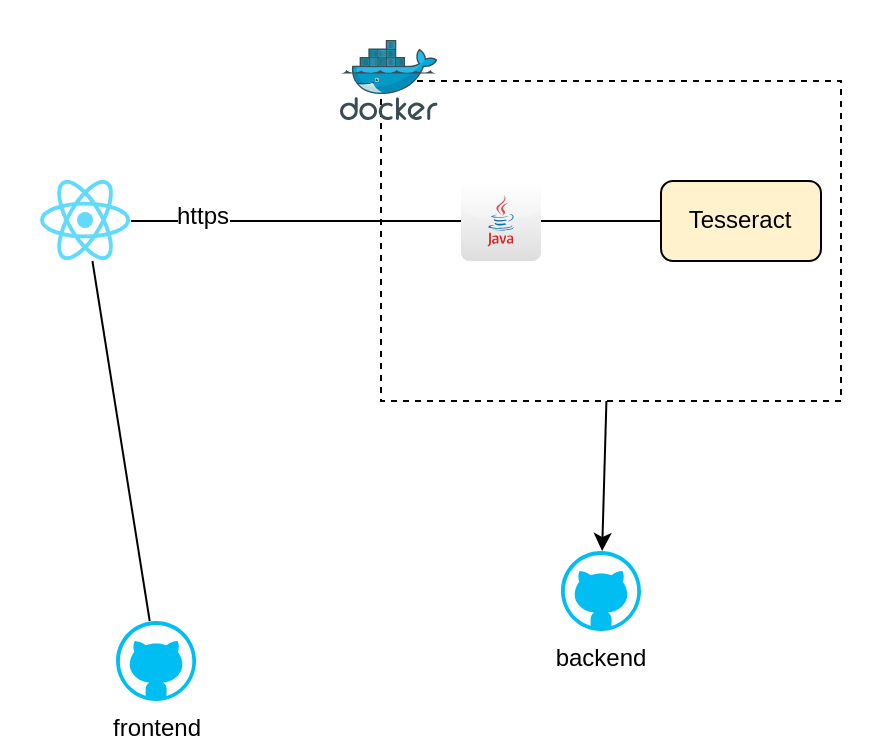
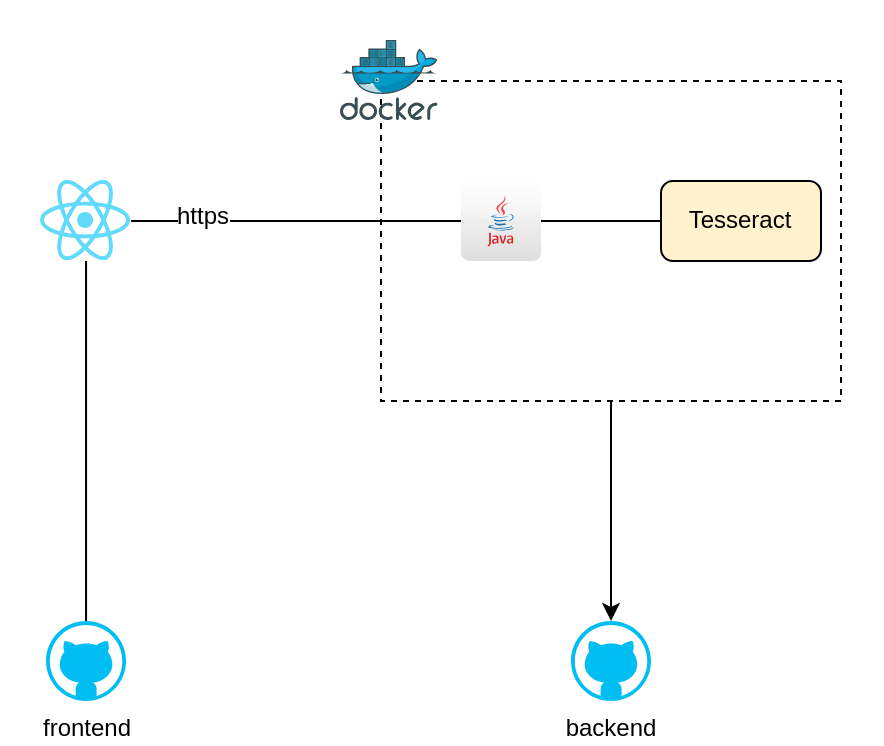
- <mxCell id="13" value="backend" style="verticalLabelPosition=bottom;html=1;verticalAlign=top;align=center;strokeColor=none;fillColor=#00BEF2;shape=mxgraph.azure.github_code;pointerEvents=1;" vertex="1" parent="1"><mxGeometry x="280" y="275" width="40" height="40" as="geometry" /></mxCell>
+ <mxCell id="13" value="backend" style="verticalLabelPosition=bottom;html=1;verticalAlign=top;align=center;strokeColor=none;fillColor=#00BEF2;shape=mxgraph.azure.github_code;pointerEvents=1;" vertex="1" parent="1"><mxGeometry x="285" y="310" width="40" height="40" as="geometry" /></mxCell>
- <mxCell id="6" value="frontend" style="verticalLabelPosition=bottom;html=1;verticalAlign=top;align=center;strokeColor=none;fillColor=#00BEF2;shape=mxgraph.azure.github_code;pointerEvents=1;" vertex="1" parent="1"><mxGeometry x="57.53" y="310" width="40" height="40" as="geometry" /></mxCell>
+ <mxCell id="6" value="frontend" style="verticalLabelPosition=bottom;html=1;verticalAlign=top;align=center;strokeColor=none;fillColor=#00BEF2;shape=mxgraph.azure.github_code;pointerEvents=1;" vertex="1" parent="1"><mxGeometry x="22.53" y="310" width="40" height="40" as="geometry" /></mxCell>
